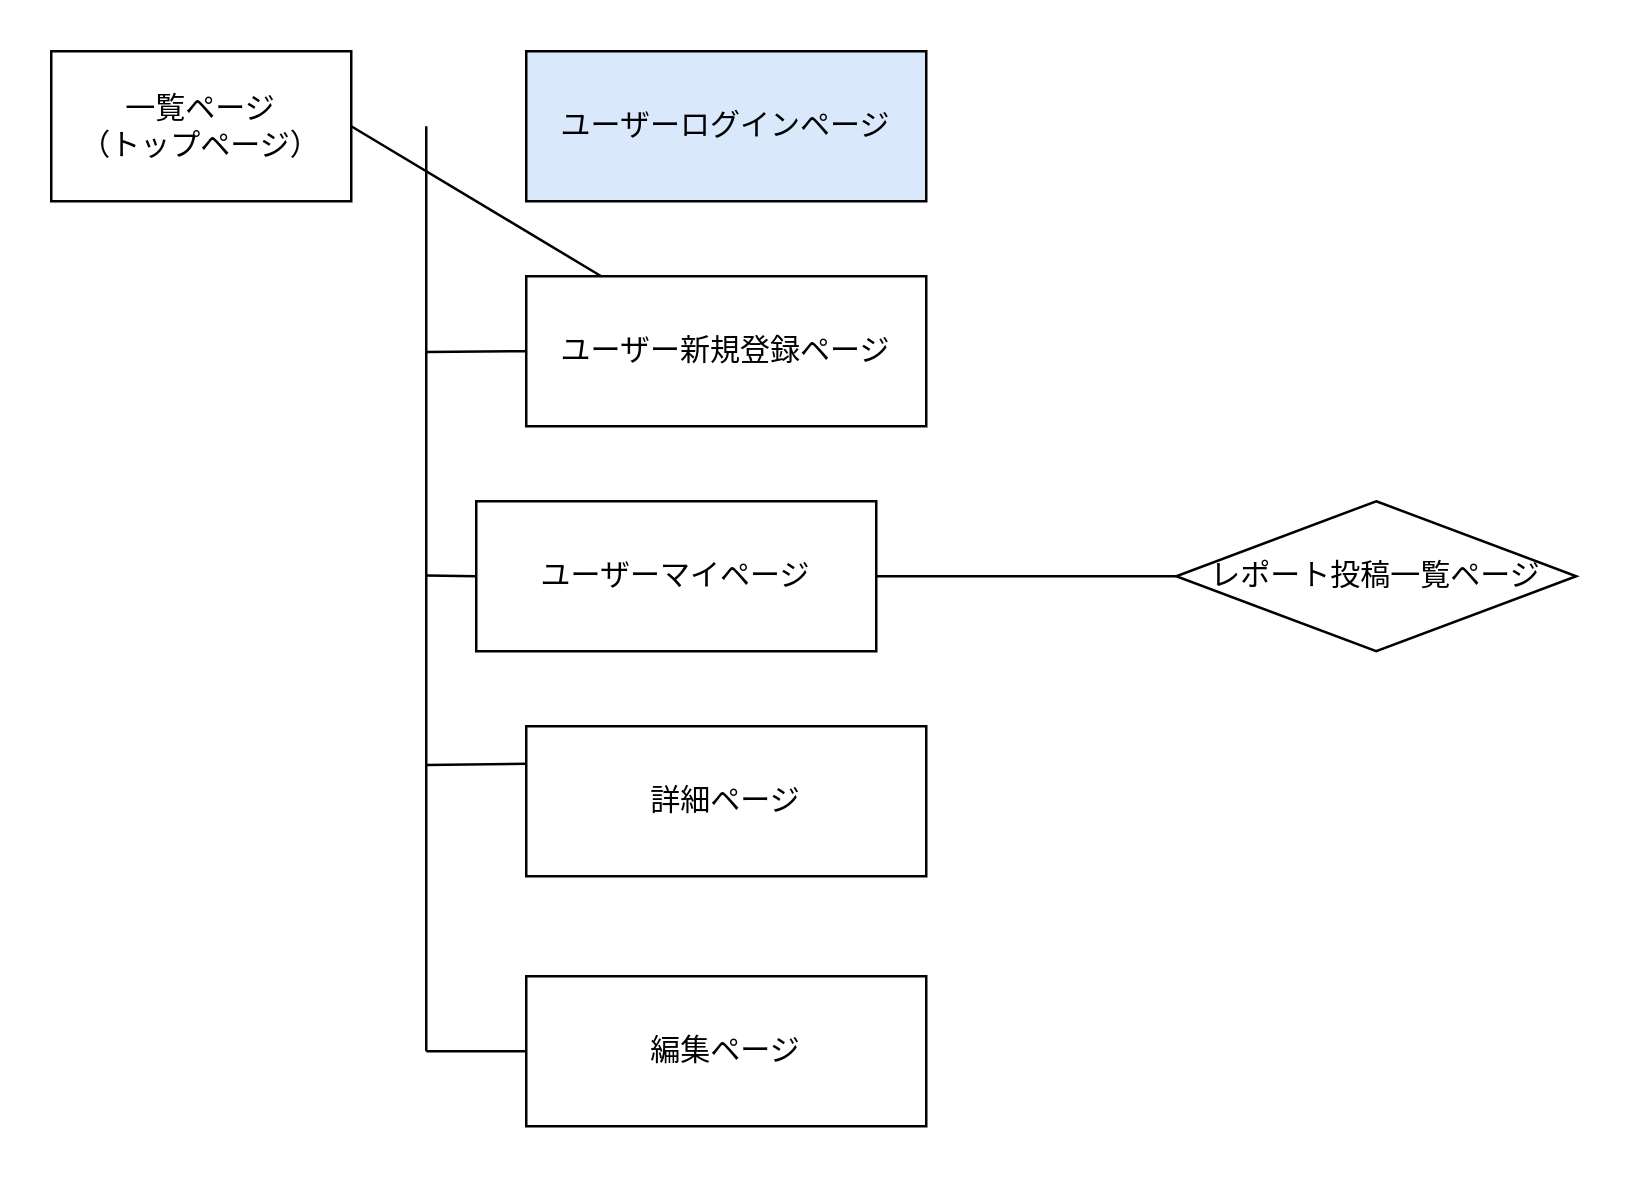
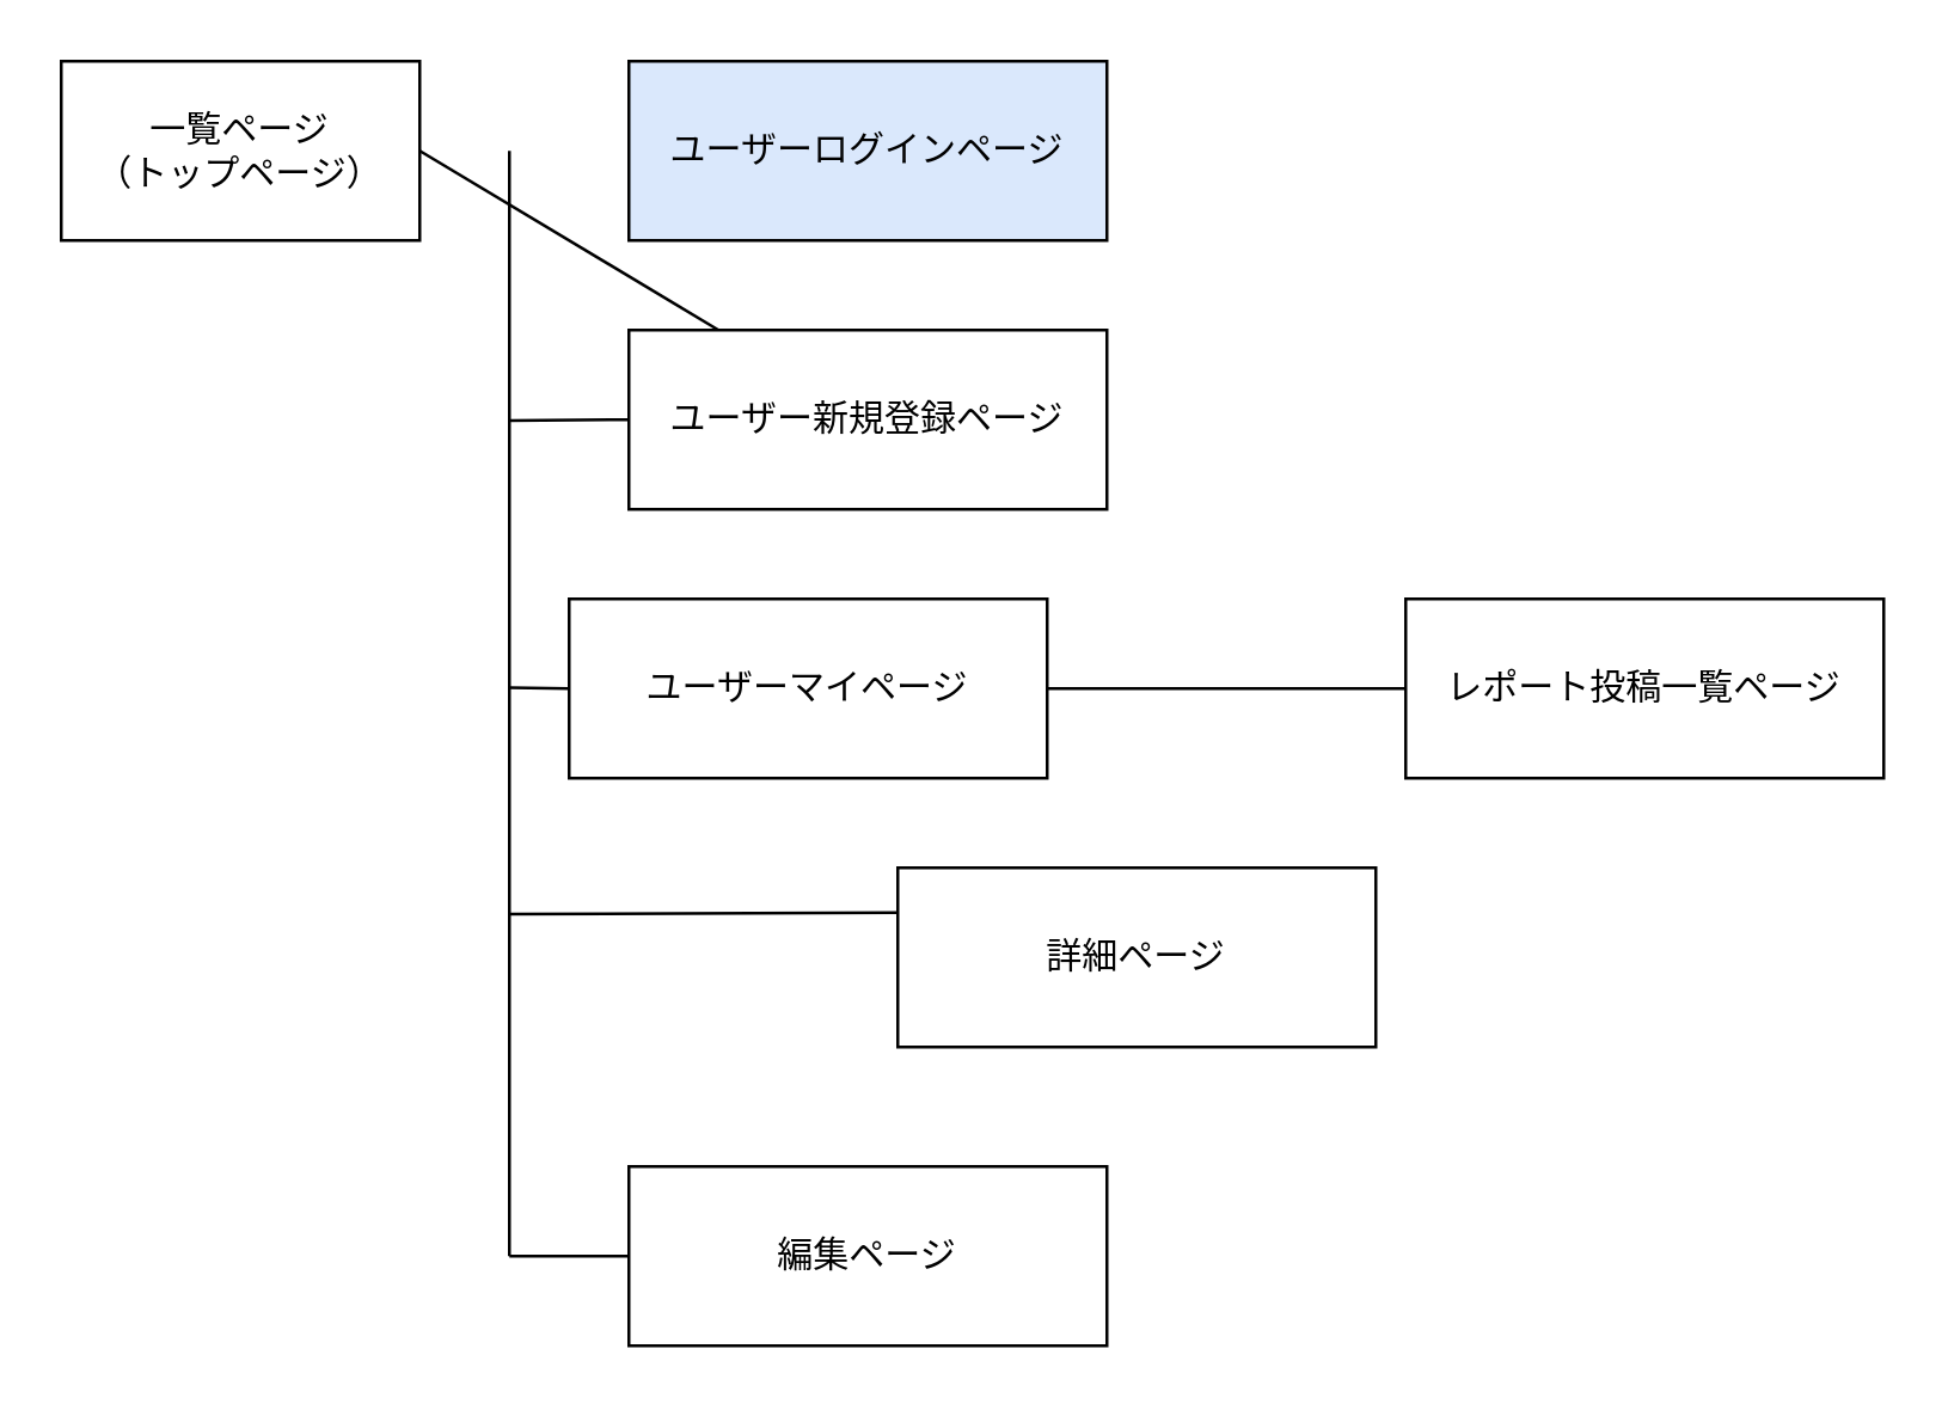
- <mxCell id="15" value="レポート投稿一覧ページ" style="rhombus;whiteSpace=wrap;html=1;" vertex="1" parent="1"><mxGeometry x="470" y="200" width="160" height="60" as="geometry" /></mxCell>
+ <mxCell id="15" value="レポート投稿一覧ページ" style="rounded=0;whiteSpace=wrap;html=1;" vertex="1" parent="1"><mxGeometry x="470" y="200" width="160" height="60" as="geometry" /></mxCell>
- <mxCell id="10" value="詳細ページ" style="rounded=0;whiteSpace=wrap;html=1;" vertex="1" parent="1"><mxGeometry x="210" y="290" width="160" height="60" as="geometry" /></mxCell>
+ <mxCell id="10" value="詳細ページ" style="rounded=0;whiteSpace=wrap;html=1;" vertex="1" parent="1"><mxGeometry x="300" y="290" width="160" height="60" as="geometry" /></mxCell>
